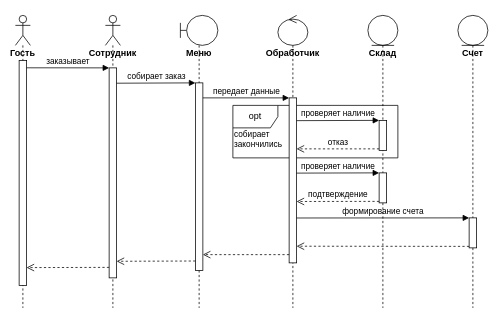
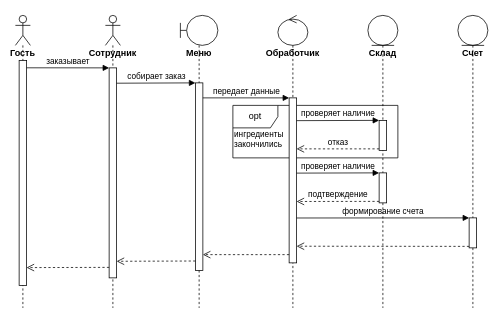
- <mxCell id="28" value="собирает закончились" style="text;html=1;strokeColor=none;fillColor=none;align=left;verticalAlign=middle;whiteSpace=wrap;rounded=0;labelBackgroundColor=none;fontSize=11;" vertex="1" parent="1"><mxGeometry x="310" y="170" width="70" height="30" as="geometry" /></mxCell>
+ <mxCell id="28" value="ингредиенты закончились" style="text;html=1;strokeColor=none;fillColor=none;align=left;verticalAlign=middle;whiteSpace=wrap;rounded=0;labelBackgroundColor=none;fontSize=11;" vertex="1" parent="1"><mxGeometry x="310" y="170" width="70" height="30" as="geometry" /></mxCell>
